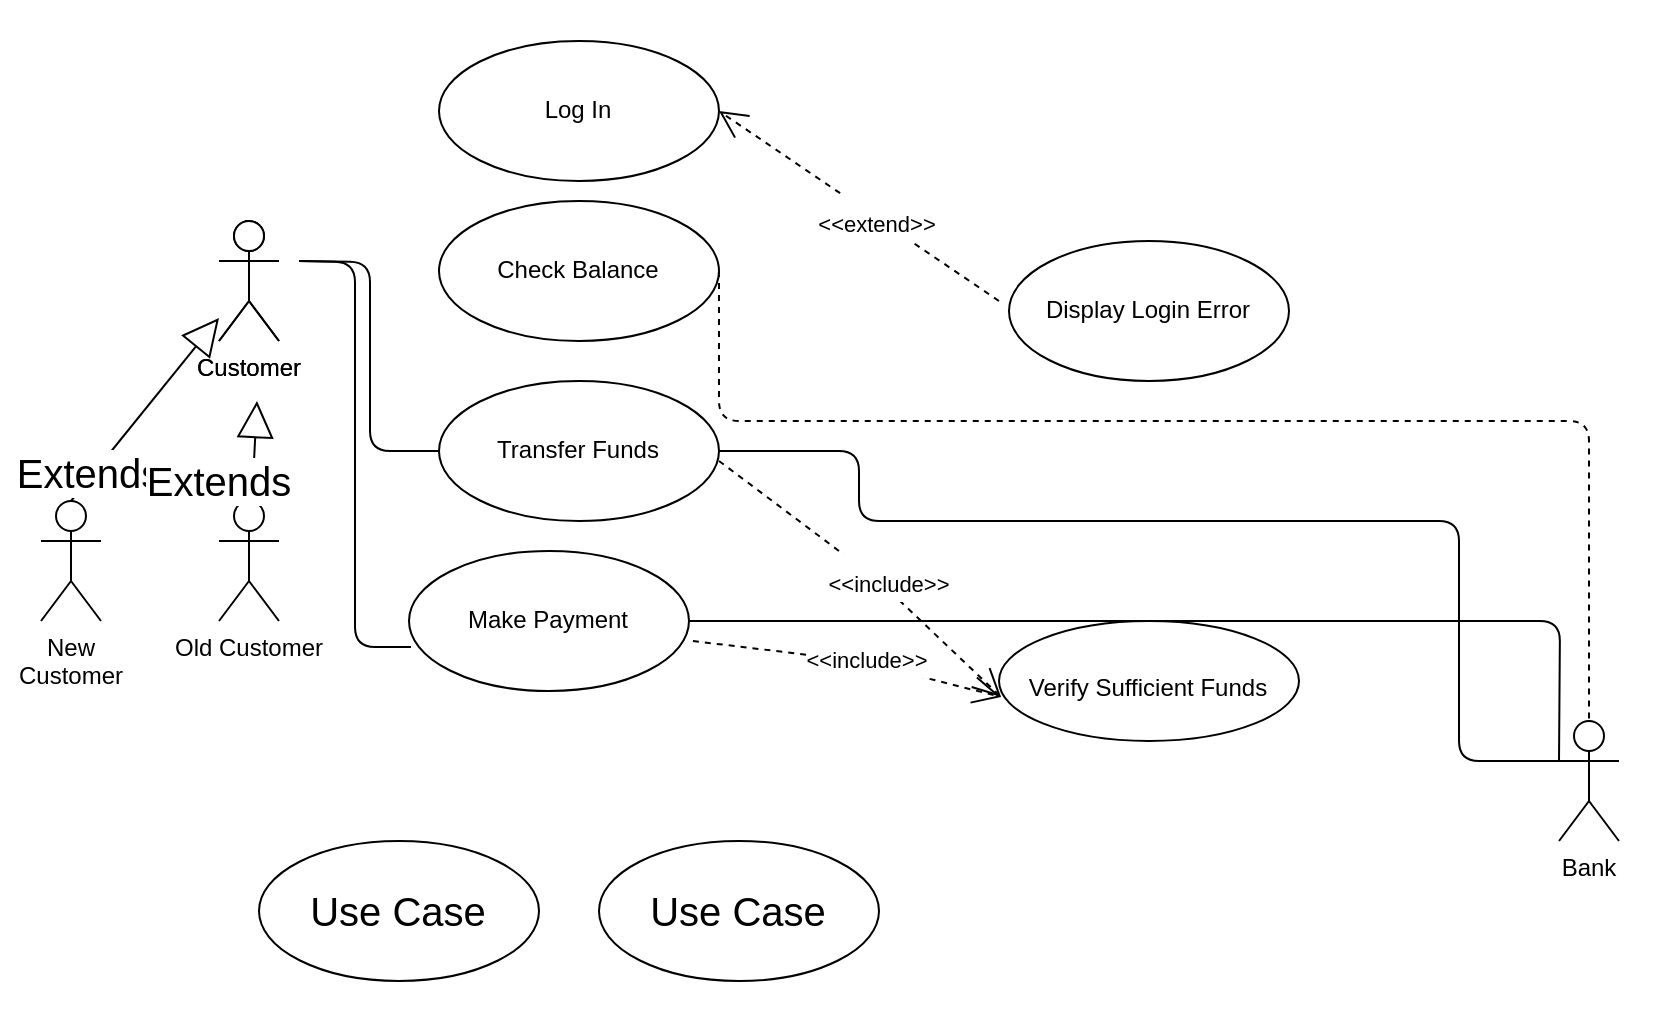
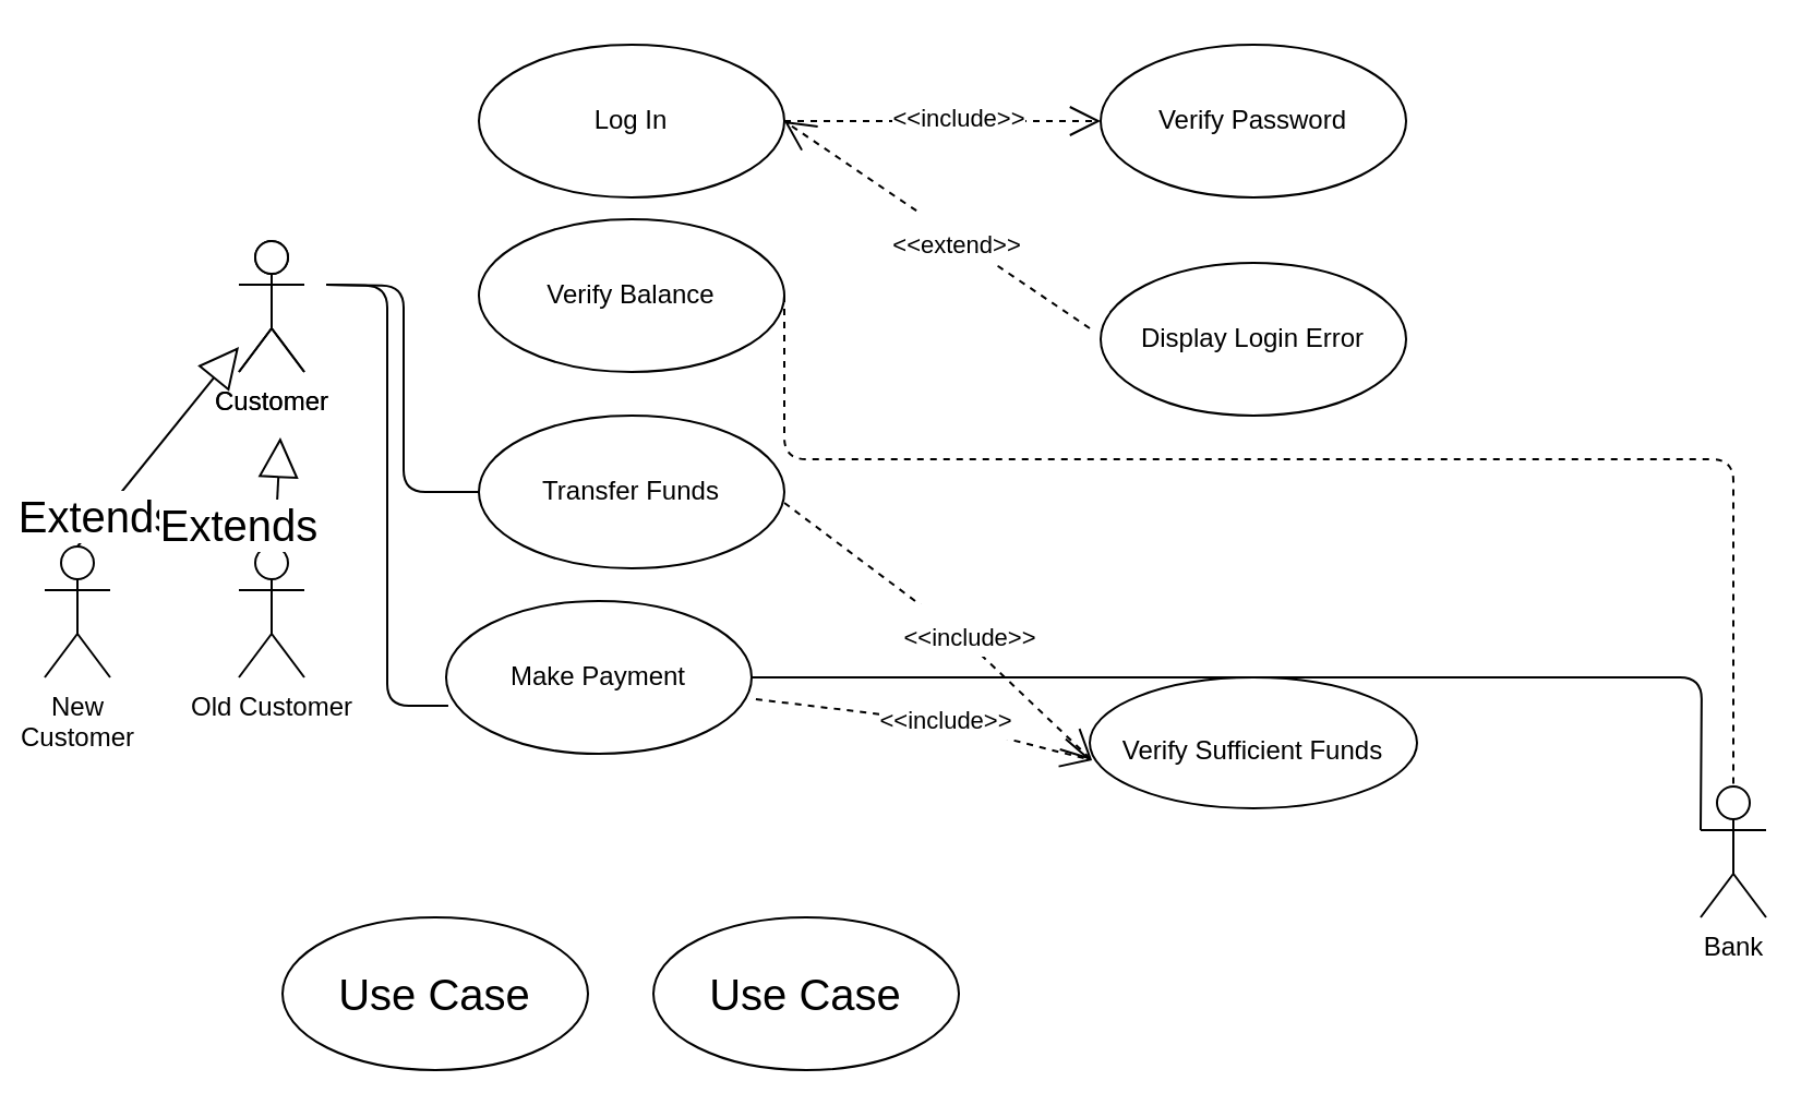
+ <mxCell id="15" value="&lt;font style=&quot;font-size: 11px&quot;&gt;&amp;lt;&amp;lt;include&amp;gt;&amp;gt;&lt;/font&gt;" style="endArrow=open;endSize=12;dashed=1;html=1;strokeColor=#000000;exitX=1;exitY=0.5;exitDx=0;exitDy=0;entryX=0;entryY=0.5;entryDx=0;entryDy=0;fontSize=20;" edge="1" parent="1" source="4" target="13"><mxGeometry x="0.103" y="5" width="160" relative="1" as="geometry"><mxPoint x="349" y="20" as="sourcePoint" /><mxPoint x="509" y="20" as="targetPoint" /><Array as="points"><mxPoint x="439" y="55" /></Array><mxPoint as="offset" /></mxGeometry></mxCell>
+ <mxCell id="13" value="Verify Password" style="ellipse;whiteSpace=wrap;html=1;" vertex="1" parent="1"><mxGeometry x="504" y="20" width="140" height="70" as="geometry" /></mxCell>
- <mxCell id="5" value="Check Balance" style="ellipse;whiteSpace=wrap;html=1;" vertex="1" parent="1"><mxGeometry x="219" y="100" width="140" height="70" as="geometry" /></mxCell>
+ <mxCell id="5" value="Verify Balance" style="ellipse;whiteSpace=wrap;html=1;" vertex="1" parent="1"><mxGeometry x="219" y="100" width="140" height="70" as="geometry" /></mxCell>
- <mxCell id="11" value="" style="endArrow=none;html=1;edgeStyle=orthogonalEdgeStyle;strokeColor=#000000;exitX=1;exitY=0.5;exitDx=0;exitDy=0;entryX=0;entryY=0.333;entryDx=0;entryDy=0;entryPerimeter=0;" edge="1" parent="1" source="6" target="3"><mxGeometry relative="1" as="geometry"><mxPoint x="429" y="380" as="sourcePoint" /><mxPoint x="729" y="70" as="targetPoint" /><Array as="points"><mxPoint x="429" y="225" /><mxPoint x="429" y="260" /><mxPoint x="729" y="260" /><mxPoint x="729" y="380" /></Array></mxGeometry></mxCell>
